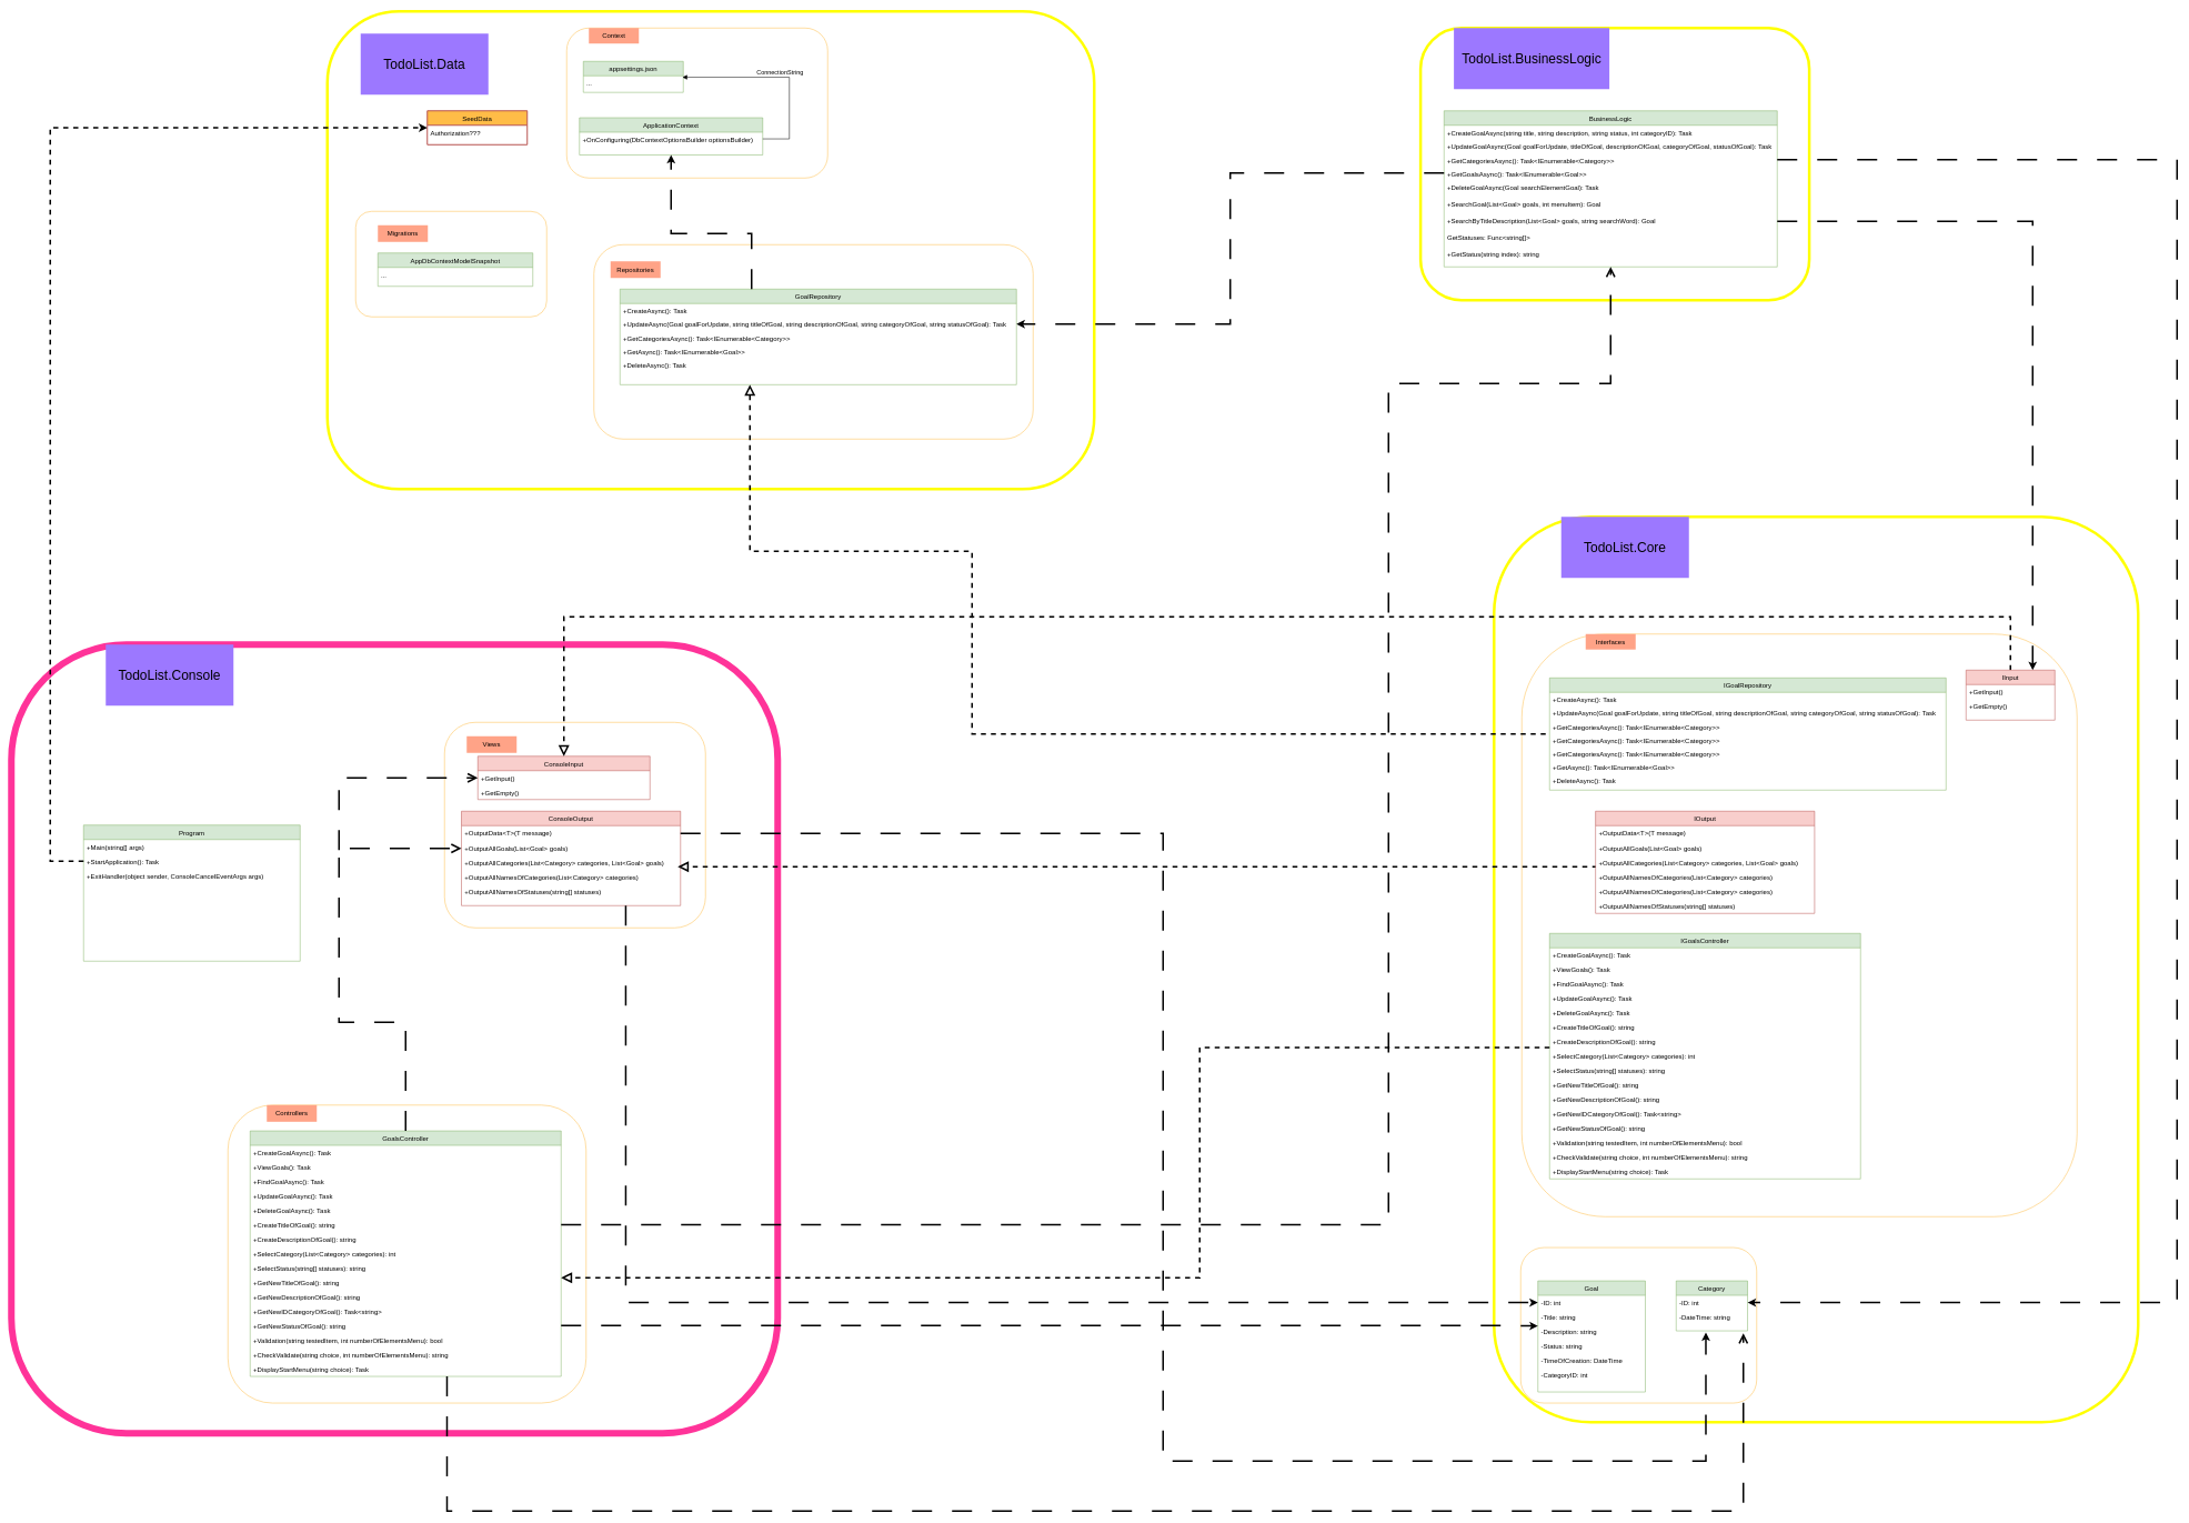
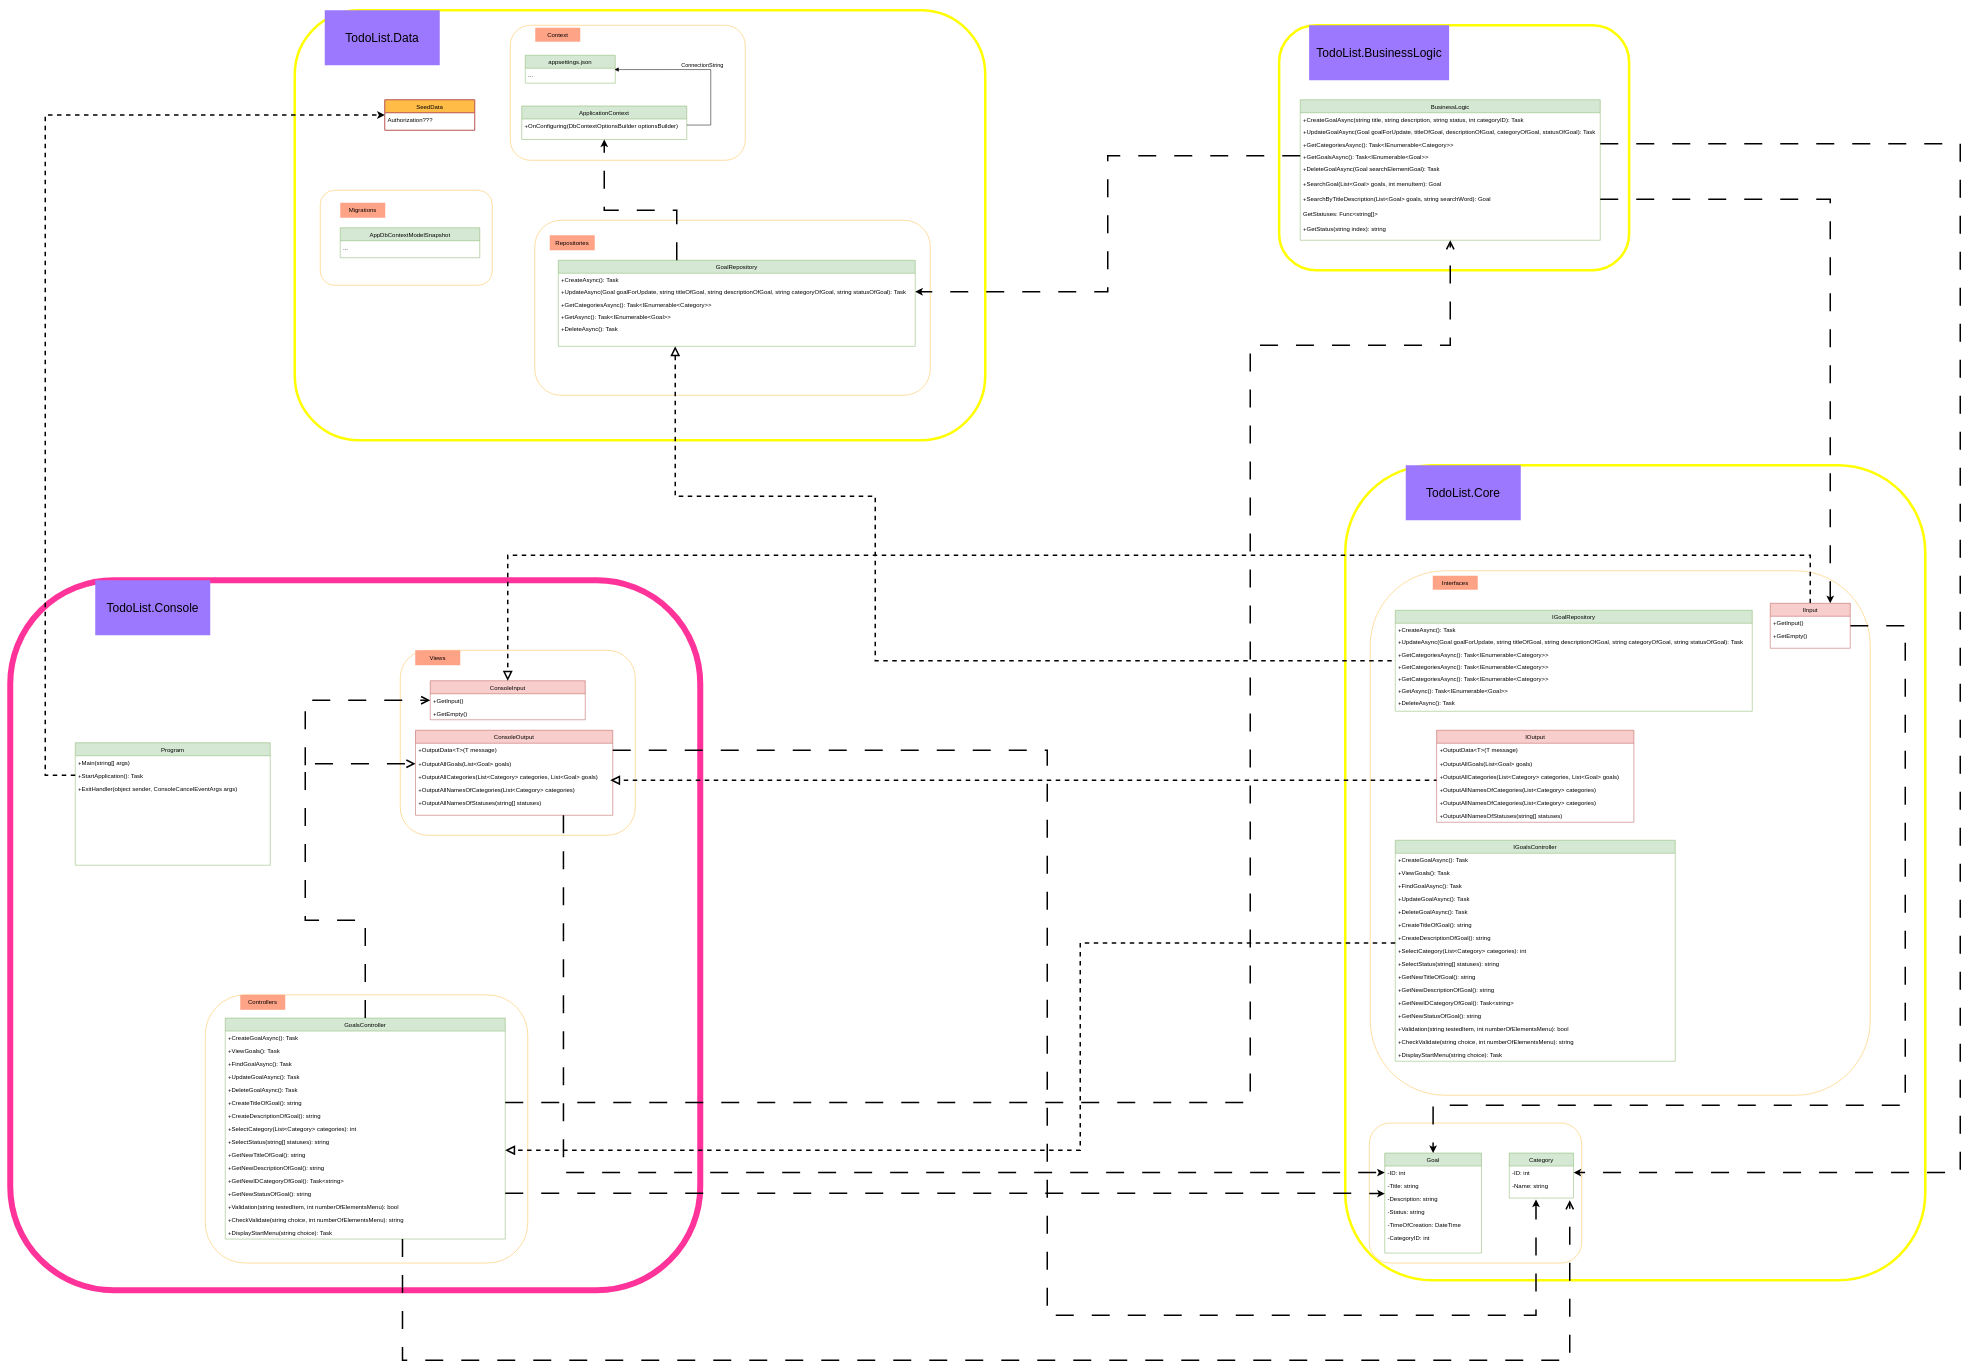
- <mxCell id="119" value="Context" style="text;html=1;strokeColor=none;fillColor=#FFA387;align=center;verticalAlign=middle;whiteSpace=wrap;rounded=0;" vertex="1" parent="115"><mxGeometry x="40" y="0.0" width="90" height="27.931" as="geometry" /></mxCell>
+ <mxCell id="119" value="Context" style="text;html=1;strokeColor=none;fillColor=#FFA387;align=center;verticalAlign=middle;whiteSpace=wrap;rounded=0;" vertex="1" parent="115"><mxGeometry x="50" y="5" width="90" height="27.931" as="geometry" /></mxCell>
- <mxCell id="31" value="&lt;font style=&quot;font-size: 24px;&quot;&gt;TodoList.Data&lt;/font&gt;" style="text;html=1;strokeColor=none;fillColor=#9C78FF;align=center;verticalAlign=middle;whiteSpace=wrap;rounded=0;" vertex="1" parent="1"><mxGeometry x="649" y="60" width="230" height="110" as="geometry" /></mxCell>
+ <mxCell id="31" value="&lt;font style=&quot;font-size: 24px;&quot;&gt;TodoList.Data&lt;/font&gt;" style="text;html=1;strokeColor=none;fillColor=#9C78FF;align=center;verticalAlign=middle;whiteSpace=wrap;rounded=0;" vertex="1" parent="1"><mxGeometry x="649" y="20" width="230" height="110" as="geometry" /></mxCell>
- <mxCell id="42" value="Interfaces" style="text;html=1;strokeColor=none;fillColor=#FFA387;align=center;verticalAlign=middle;whiteSpace=wrap;rounded=0;" vertex="1" parent="1"><mxGeometry x="2855" y="1141" width="90" height="27.931" as="geometry" /></mxCell>
+ <mxCell id="42" value="Interfaces" style="text;html=1;strokeColor=none;fillColor=#FFA387;align=center;verticalAlign=middle;whiteSpace=wrap;rounded=0;" vertex="1" parent="1"><mxGeometry x="2865" y="1151" width="90" height="27.931" as="geometry" /></mxCell>
+ <mxCell id="126" style="edgeStyle=orthogonalEdgeStyle;rounded=0;orthogonalLoop=1;jettySize=auto;html=1;exitX=1;exitY=0.5;exitDx=0;exitDy=0;entryX=0.5;entryY=0;entryDx=0;entryDy=0;strokeWidth=3;dashed=1;dashPattern=12 12;" edge="1" parent="1" source="139" target="94"><mxGeometry relative="1" as="geometry"><Array as="points"><mxPoint x="3810" y="1251" /><mxPoint x="3810" y="2210" /><mxPoint x="2866" y="2210" /></Array></mxGeometry></mxCell>
- <mxCell id="29" value="Views" style="text;html=1;strokeColor=none;fillColor=#FFA387;align=center;verticalAlign=middle;whiteSpace=wrap;rounded=0;" vertex="1" parent="1"><mxGeometry x="840" y="1325" width="90" height="30" as="geometry" /></mxCell>
+ <mxCell id="29" value="Views" style="text;html=1;strokeColor=none;fillColor=#FFA387;align=center;verticalAlign=middle;whiteSpace=wrap;rounded=0;" vertex="1" parent="1"><mxGeometry x="830" y="1300" width="90" height="30" as="geometry" /></mxCell>
- <mxCell id="103" value="-DateTime: string" style="text;align=left;verticalAlign=top;spacingLeft=4;spacingRight=4;overflow=hidden;rotatable=0;points=[[0,0.5],[1,0.5]];portConstraint=eastwest;rounded=0;shadow=0;html=0;" vertex="1" parent="101"><mxGeometry y="52" width="128.58" height="38" as="geometry" /></mxCell>
+ <mxCell id="103" value="-Name: string" style="text;align=left;verticalAlign=top;spacingLeft=4;spacingRight=4;overflow=hidden;rotatable=0;points=[[0,0.5],[1,0.5]];portConstraint=eastwest;rounded=0;shadow=0;html=0;" vertex="1" parent="101"><mxGeometry y="52" width="128.58" height="38" as="geometry" /></mxCell>
